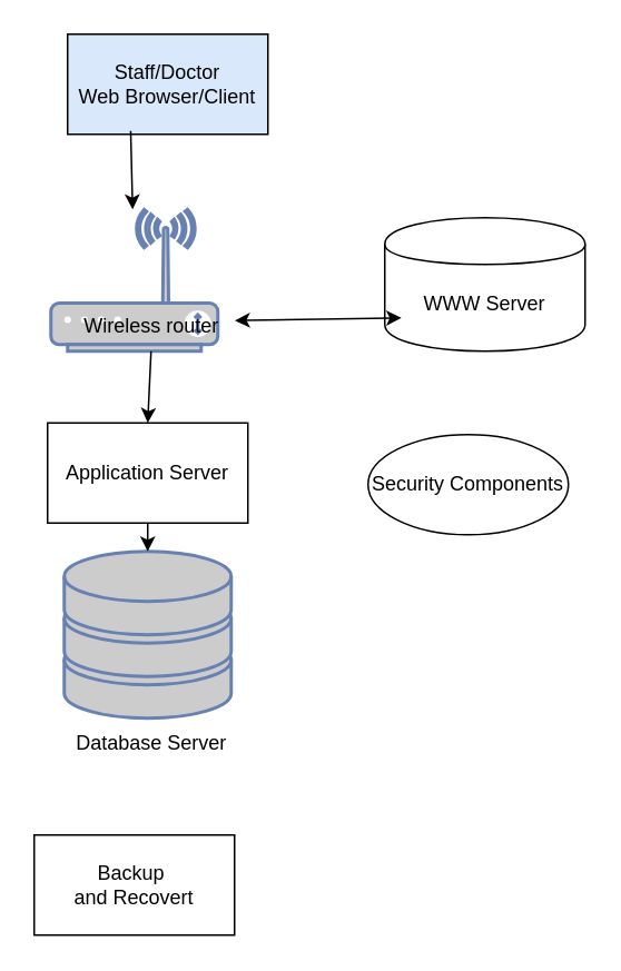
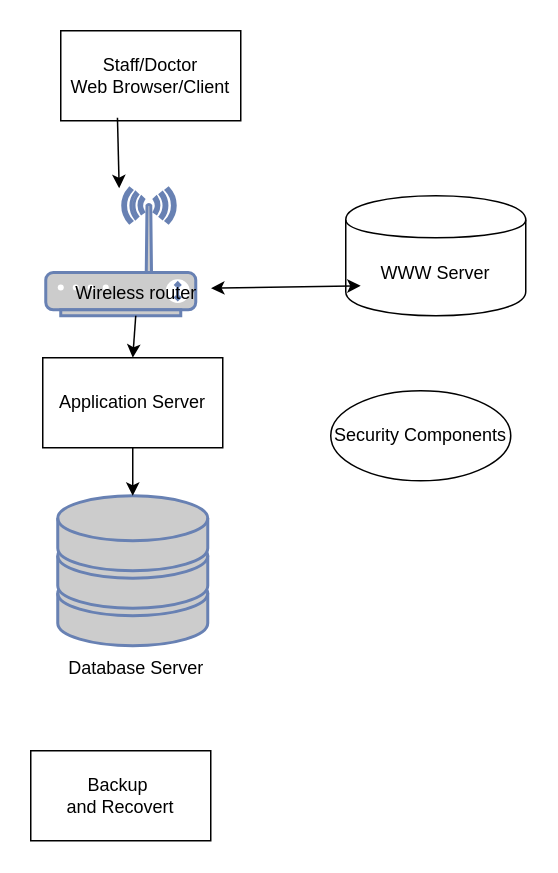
- <mxCell id="2" value="Staff/Doctor&lt;div&gt;Web Browser/Client&lt;/div&gt;" style="rounded=0;whiteSpace=wrap;html=1;fillColor=#dae8fc;" vertex="1" parent="1"><mxGeometry x="40" y="20" width="120" height="60" as="geometry" /></mxCell>
+ <mxCell id="2" value="Staff/Doctor&lt;div&gt;Web Browser/Client&lt;/div&gt;" style="rounded=0;whiteSpace=wrap;html=1;" vertex="1" parent="1"><mxGeometry x="40" y="20" width="120" height="60" as="geometry" /></mxCell>
- <mxCell id="6" value="Application Server" style="rounded=0;whiteSpace=wrap;html=1;" vertex="1" parent="1"><mxGeometry x="28" y="253" width="120" height="60" as="geometry" /></mxCell>
+ <mxCell id="6" value="Application Server" style="rounded=0;whiteSpace=wrap;html=1;" vertex="1" parent="1"><mxGeometry x="28" y="238" width="120" height="60" as="geometry" /></mxCell>
